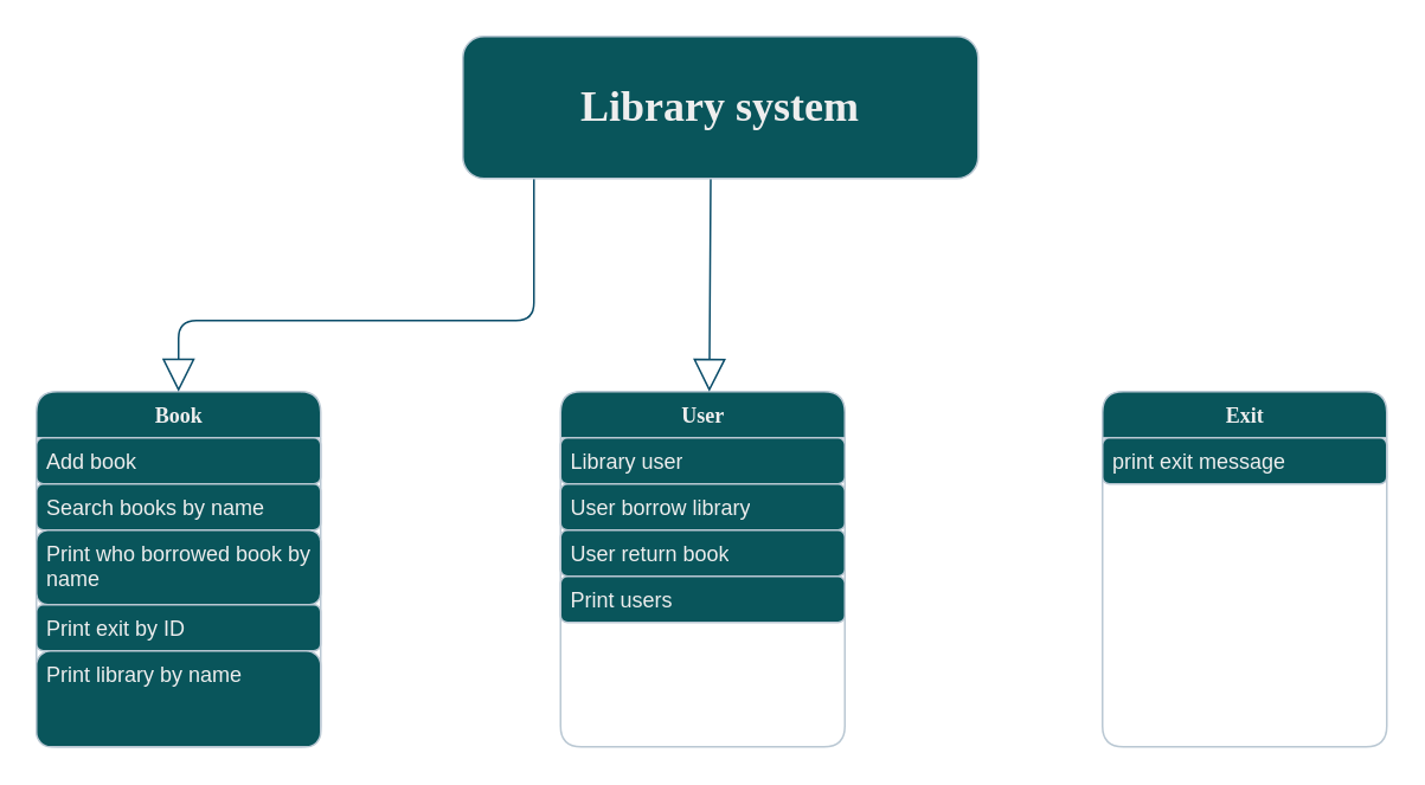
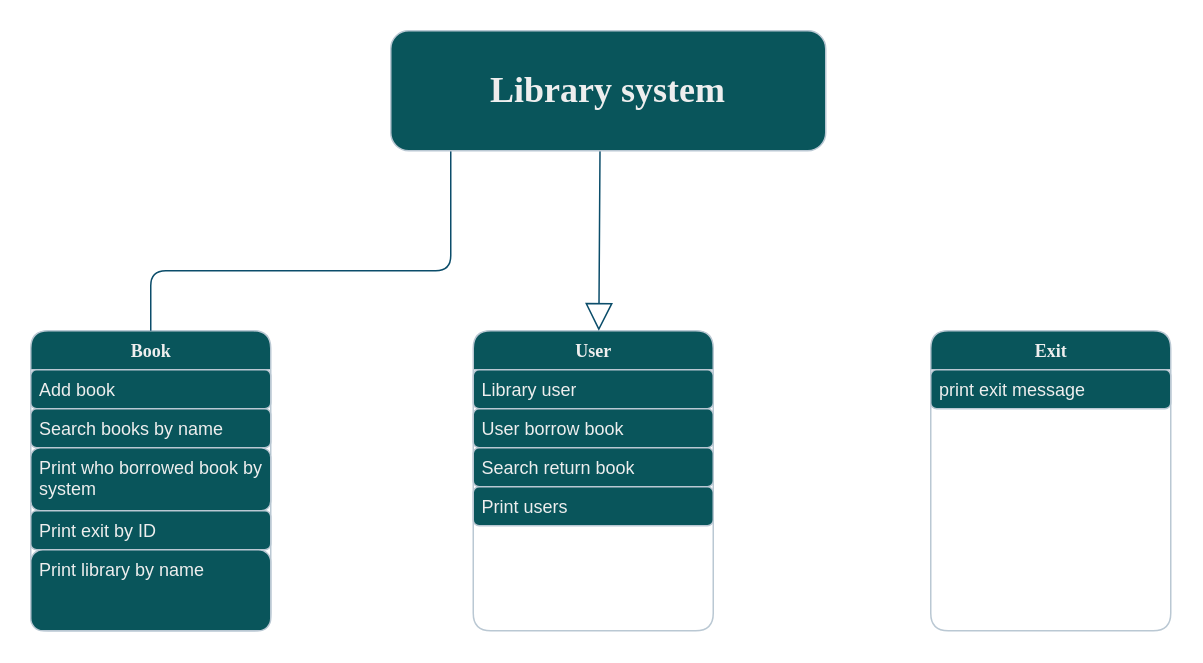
- <mxCell id="15" style="edgeStyle=orthogonalEdgeStyle;html=1;labelBackgroundColor=none;startFill=0;startSize=8;endArrow=block;endFill=0;endSize=16;fontFamily=Verdana;fontSize=12;entryX=0.5;entryY=0;entryDx=0;entryDy=0;strokeColor=#0B4D6A;fontColor=default;rounded=1;" parent="1" source="17" target="2" edge="1"><mxGeometry relative="1" as="geometry"><Array as="points"><mxPoint x="300" y="180" /><mxPoint x="100" y="180" /></Array><mxPoint x="300" y="100" as="sourcePoint" /><mxPoint x="300" y="260" as="targetPoint" /></mxGeometry></mxCell>
+ <mxCell id="15" style="edgeStyle=orthogonalEdgeStyle;html=1;labelBackgroundColor=none;startFill=0;startSize=8;endArrow=none;endFill=0;endSize=16;fontFamily=Verdana;fontSize=12;entryX=0.5;entryY=0;entryDx=0;entryDy=0;strokeColor=#0B4D6A;fontColor=default;rounded=1;" parent="1" source="17" target="2" edge="1"><mxGeometry relative="1" as="geometry"><Array as="points"><mxPoint x="300" y="180" /><mxPoint x="100" y="180" /></Array><mxPoint x="300" y="100" as="sourcePoint" /><mxPoint x="300" y="260" as="targetPoint" /></mxGeometry></mxCell>
- <mxCell id="10" value="User borrow library" style="text;html=1;strokeColor=#BAC8D3;fillColor=#09555B;align=left;verticalAlign=top;spacingLeft=4;spacingRight=4;whiteSpace=wrap;overflow=hidden;rotatable=0;points=[[0,0.5],[1,0.5]];portConstraint=eastwest;labelBackgroundColor=none;fontColor=#EEEEEE;rounded=1;" parent="8" vertex="1"><mxGeometry y="52" width="160" height="26" as="geometry" /></mxCell>
+ <mxCell id="10" value="User borrow book" style="text;html=1;strokeColor=#BAC8D3;fillColor=#09555B;align=left;verticalAlign=top;spacingLeft=4;spacingRight=4;whiteSpace=wrap;overflow=hidden;rotatable=0;points=[[0,0.5],[1,0.5]];portConstraint=eastwest;labelBackgroundColor=none;fontColor=#EEEEEE;rounded=1;" parent="8" vertex="1"><mxGeometry y="52" width="160" height="26" as="geometry" /></mxCell>
- <mxCell id="11" value="User return book" style="text;html=1;strokeColor=#BAC8D3;fillColor=#09555B;align=left;verticalAlign=top;spacingLeft=4;spacingRight=4;whiteSpace=wrap;overflow=hidden;rotatable=0;points=[[0,0.5],[1,0.5]];portConstraint=eastwest;labelBackgroundColor=none;fontColor=#EEEEEE;rounded=1;" parent="8" vertex="1"><mxGeometry y="78" width="160" height="26" as="geometry" /></mxCell>
+ <mxCell id="11" value="Search return book" style="text;html=1;strokeColor=#BAC8D3;fillColor=#09555B;align=left;verticalAlign=top;spacingLeft=4;spacingRight=4;whiteSpace=wrap;overflow=hidden;rotatable=0;points=[[0,0.5],[1,0.5]];portConstraint=eastwest;labelBackgroundColor=none;fontColor=#EEEEEE;rounded=1;" parent="8" vertex="1"><mxGeometry y="78" width="160" height="26" as="geometry" /></mxCell>
- <mxCell id="5" value="Print who borrowed book by name" style="text;html=1;strokeColor=#BAC8D3;fillColor=#09555B;align=left;verticalAlign=top;spacingLeft=4;spacingRight=4;whiteSpace=wrap;overflow=hidden;rotatable=0;points=[[0,0.5],[1,0.5]];portConstraint=eastwest;labelBackgroundColor=none;fontColor=#EEEEEE;rounded=1;" parent="2" vertex="1"><mxGeometry y="78" width="160" height="42" as="geometry" /></mxCell>
+ <mxCell id="5" value="Print who borrowed book by system" style="text;html=1;strokeColor=#BAC8D3;fillColor=#09555B;align=left;verticalAlign=top;spacingLeft=4;spacingRight=4;whiteSpace=wrap;overflow=hidden;rotatable=0;points=[[0,0.5],[1,0.5]];portConstraint=eastwest;labelBackgroundColor=none;fontColor=#EEEEEE;rounded=1;" parent="2" vertex="1"><mxGeometry y="78" width="160" height="42" as="geometry" /></mxCell>
